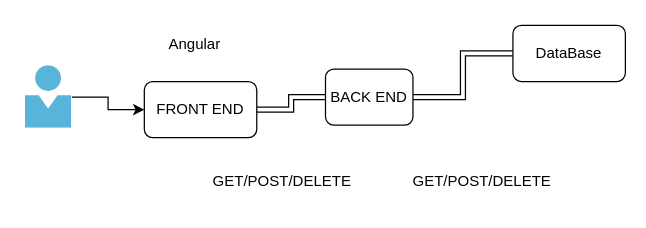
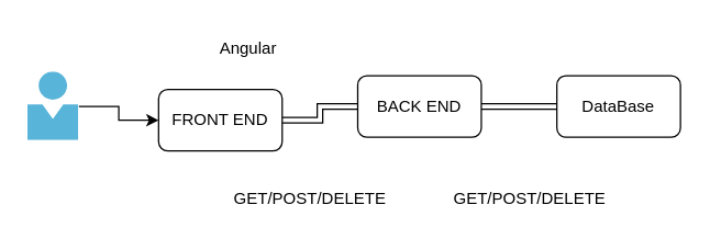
- <mxCell id="11" value="Angular" style="text;html=1;align=center;verticalAlign=middle;resizable=0;points=[];autosize=1;strokeColor=none;fillColor=none;" vertex="1" parent="1"><mxGeometry x="125" y="20" width="60" height="30" as="geometry" /></mxCell>
+ <mxCell id="11" value="Angular" style="text;html=1;align=center;verticalAlign=middle;resizable=0;points=[];autosize=1;strokeColor=none;fillColor=none;" vertex="1" parent="1"><mxGeometry x="150" y="20" width="60" height="30" as="geometry" /></mxCell>
- <mxCell id="8" value="DataBase" style="whiteSpace=wrap;html=1;verticalAlign=middle;rounded=1;labelBackgroundColor=default;sketch=0;" vertex="1" parent="1"><mxGeometry x="410" y="19.5" width="90" height="45" as="geometry" /></mxCell>
+ <mxCell id="8" value="DataBase" style="whiteSpace=wrap;html=1;verticalAlign=middle;rounded=1;labelBackgroundColor=default;sketch=0;" vertex="1" parent="1"><mxGeometry x="405" y="54.5" width="90" height="45" as="geometry" /></mxCell>
- <mxCell id="7" value="BACK END" style="whiteSpace=wrap;html=1;verticalAlign=middle;rounded=1;labelBackgroundColor=default;sketch=0;" vertex="1" parent="1"><mxGeometry x="260" y="54.5" width="70" height="45" as="geometry" /></mxCell>
+ <mxCell id="7" value="BACK END" style="whiteSpace=wrap;html=1;verticalAlign=middle;rounded=1;labelBackgroundColor=default;sketch=0;" vertex="1" parent="1"><mxGeometry x="260" y="54.5" width="90" height="45" as="geometry" /></mxCell>
